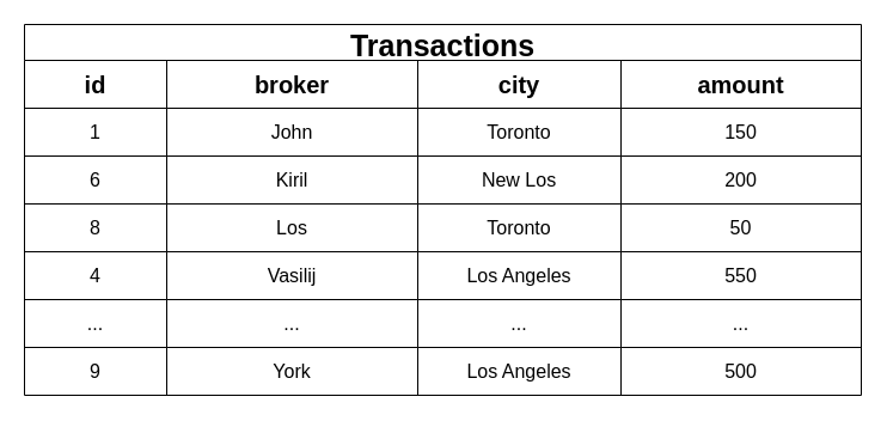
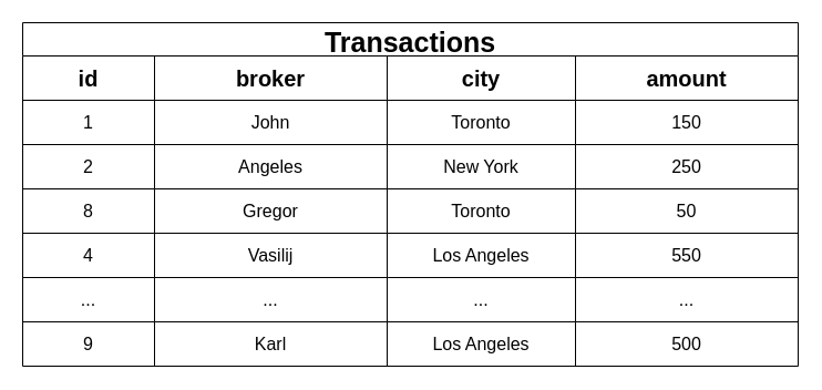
- <mxCell id="14" value="6" style="shape=partialRectangle;html=1;whiteSpace=wrap;connectable=0;strokeColor=inherit;overflow=hidden;fillColor=none;top=0;left=0;bottom=0;right=0;pointerEvents=1;fontSize=16;" vertex="1" parent="13"><mxGeometry width="119" height="40" as="geometry"><mxRectangle width="119" height="40" as="alternateBounds" /></mxGeometry></mxCell>
+ <mxCell id="14" value="2" style="shape=partialRectangle;html=1;whiteSpace=wrap;connectable=0;strokeColor=inherit;overflow=hidden;fillColor=none;top=0;left=0;bottom=0;right=0;pointerEvents=1;fontSize=16;" vertex="1" parent="13"><mxGeometry width="119" height="40" as="geometry"><mxRectangle width="119" height="40" as="alternateBounds" /></mxGeometry></mxCell>
- <mxCell id="15" value="Kiril" style="shape=partialRectangle;html=1;whiteSpace=wrap;connectable=0;strokeColor=inherit;overflow=hidden;fillColor=none;top=0;left=0;bottom=0;right=0;pointerEvents=1;fontSize=16;" vertex="1" parent="13"><mxGeometry x="119" width="210" height="40" as="geometry"><mxRectangle width="210" height="40" as="alternateBounds" /></mxGeometry></mxCell>
+ <mxCell id="15" value="Angeles" style="shape=partialRectangle;html=1;whiteSpace=wrap;connectable=0;strokeColor=inherit;overflow=hidden;fillColor=none;top=0;left=0;bottom=0;right=0;pointerEvents=1;fontSize=16;" vertex="1" parent="13"><mxGeometry x="119" width="210" height="40" as="geometry"><mxRectangle width="210" height="40" as="alternateBounds" /></mxGeometry></mxCell>
- <mxCell id="16" value="New Los" style="shape=partialRectangle;html=1;whiteSpace=wrap;connectable=0;strokeColor=inherit;overflow=hidden;fillColor=none;top=0;left=0;bottom=0;right=0;pointerEvents=1;fontSize=16;" vertex="1" parent="13"><mxGeometry x="329" width="170" height="40" as="geometry"><mxRectangle width="170" height="40" as="alternateBounds" /></mxGeometry></mxCell>
+ <mxCell id="16" value="New York" style="shape=partialRectangle;html=1;whiteSpace=wrap;connectable=0;strokeColor=inherit;overflow=hidden;fillColor=none;top=0;left=0;bottom=0;right=0;pointerEvents=1;fontSize=16;" vertex="1" parent="13"><mxGeometry x="329" width="170" height="40" as="geometry"><mxRectangle width="170" height="40" as="alternateBounds" /></mxGeometry></mxCell>
- <mxCell id="17" value="200" style="shape=partialRectangle;html=1;whiteSpace=wrap;connectable=0;strokeColor=inherit;overflow=hidden;fillColor=none;top=0;left=0;bottom=0;right=0;pointerEvents=1;fontSize=16;" vertex="1" parent="13"><mxGeometry x="499" width="201" height="40" as="geometry"><mxRectangle width="201" height="40" as="alternateBounds" /></mxGeometry></mxCell>
+ <mxCell id="17" value="250" style="shape=partialRectangle;html=1;whiteSpace=wrap;connectable=0;strokeColor=inherit;overflow=hidden;fillColor=none;top=0;left=0;bottom=0;right=0;pointerEvents=1;fontSize=16;" vertex="1" parent="13"><mxGeometry x="499" width="201" height="40" as="geometry"><mxRectangle width="201" height="40" as="alternateBounds" /></mxGeometry></mxCell>
- <mxCell id="20" value="Los" style="shape=partialRectangle;html=1;whiteSpace=wrap;connectable=0;strokeColor=inherit;overflow=hidden;fillColor=none;top=0;left=0;bottom=0;right=0;pointerEvents=1;fontSize=16;" vertex="1" parent="18"><mxGeometry x="119" width="210" height="40" as="geometry"><mxRectangle width="210" height="40" as="alternateBounds" /></mxGeometry></mxCell>
+ <mxCell id="20" value="Gregor" style="shape=partialRectangle;html=1;whiteSpace=wrap;connectable=0;strokeColor=inherit;overflow=hidden;fillColor=none;top=0;left=0;bottom=0;right=0;pointerEvents=1;fontSize=16;" vertex="1" parent="18"><mxGeometry x="119" width="210" height="40" as="geometry"><mxRectangle width="210" height="40" as="alternateBounds" /></mxGeometry></mxCell>
- <mxCell id="35" value="York" style="shape=partialRectangle;html=1;whiteSpace=wrap;connectable=0;strokeColor=inherit;overflow=hidden;fillColor=none;top=0;left=0;bottom=0;right=0;pointerEvents=1;fontSize=16;" vertex="1" parent="33"><mxGeometry x="119" width="210" height="40" as="geometry"><mxRectangle width="210" height="40" as="alternateBounds" /></mxGeometry></mxCell>
+ <mxCell id="35" value="Karl" style="shape=partialRectangle;html=1;whiteSpace=wrap;connectable=0;strokeColor=inherit;overflow=hidden;fillColor=none;top=0;left=0;bottom=0;right=0;pointerEvents=1;fontSize=16;" vertex="1" parent="33"><mxGeometry x="119" width="210" height="40" as="geometry"><mxRectangle width="210" height="40" as="alternateBounds" /></mxGeometry></mxCell>
